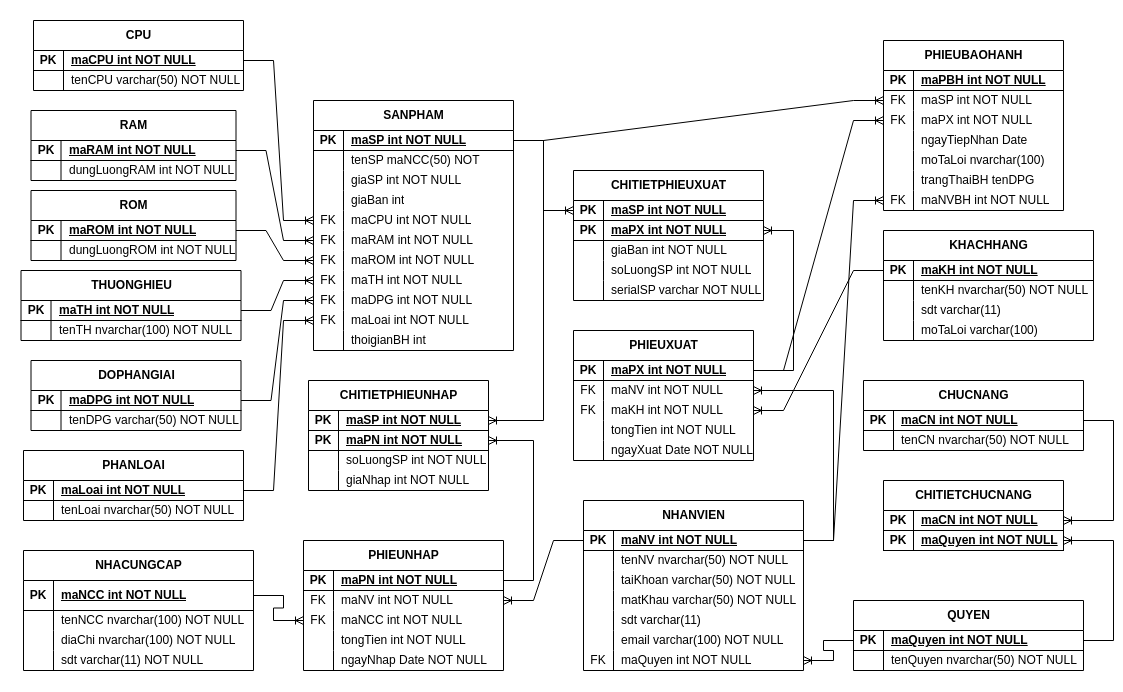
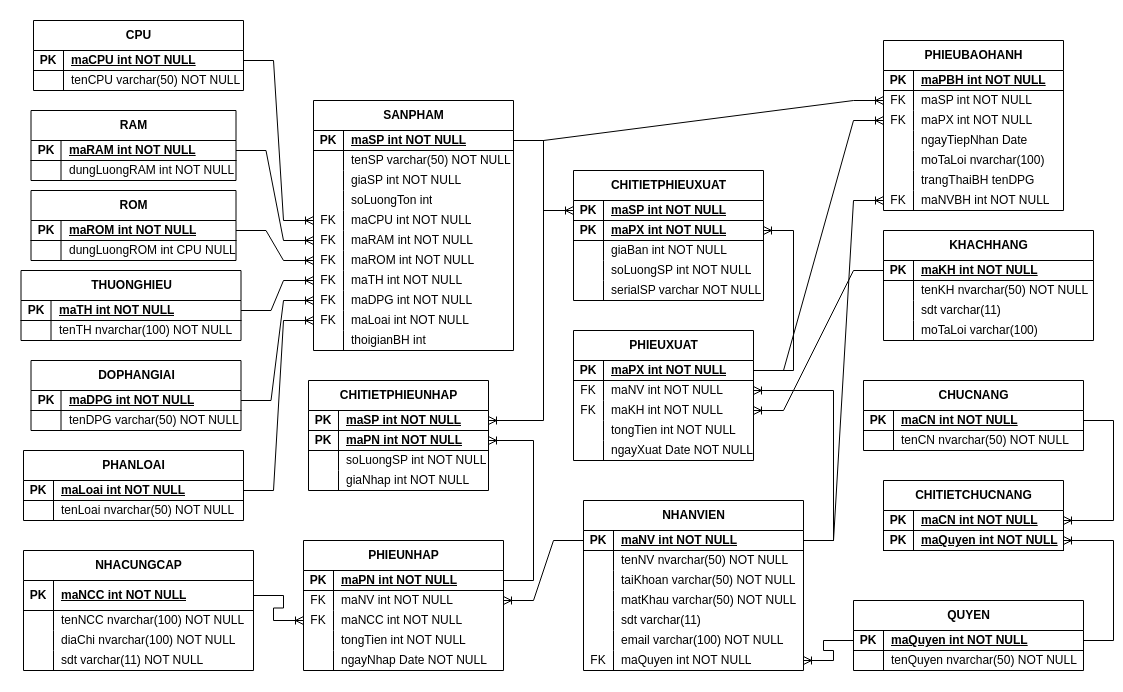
- <mxCell id="131" value="tenSP maNCC(50) NOT NULL" style="shape=partialRectangle;connectable=0;fillColor=none;top=0;left=0;bottom=0;right=0;align=left;spacingLeft=6;overflow=hidden;whiteSpace=wrap;html=1;" parent="129" vertex="1"><mxGeometry x="30" width="170" height="20" as="geometry"><mxRectangle width="170" height="20" as="alternateBounds" /></mxGeometry></mxCell>
+ <mxCell id="131" value="tenSP varchar(50) NOT NULL" style="shape=partialRectangle;connectable=0;fillColor=none;top=0;left=0;bottom=0;right=0;align=left;spacingLeft=6;overflow=hidden;whiteSpace=wrap;html=1;" parent="129" vertex="1"><mxGeometry x="30" width="170" height="20" as="geometry"><mxRectangle width="170" height="20" as="alternateBounds" /></mxGeometry></mxCell>
- <mxCell id="137" value="giaBan int" style="shape=partialRectangle;connectable=0;fillColor=none;top=0;left=0;bottom=0;right=0;align=left;spacingLeft=6;overflow=hidden;whiteSpace=wrap;html=1;" parent="135" vertex="1"><mxGeometry x="30" width="170" height="20" as="geometry"><mxRectangle width="170" height="20" as="alternateBounds" /></mxGeometry></mxCell>
+ <mxCell id="137" value="soLuongTon int" style="shape=partialRectangle;connectable=0;fillColor=none;top=0;left=0;bottom=0;right=0;align=left;spacingLeft=6;overflow=hidden;whiteSpace=wrap;html=1;" parent="135" vertex="1"><mxGeometry x="30" width="170" height="20" as="geometry"><mxRectangle width="170" height="20" as="alternateBounds" /></mxGeometry></mxCell>
- <mxCell id="204" value="dungLuongROM int NOT NULL" style="shape=partialRectangle;connectable=0;fillColor=none;top=0;left=0;bottom=0;right=0;align=left;spacingLeft=6;overflow=hidden;whiteSpace=wrap;html=1;" parent="202" vertex="1"><mxGeometry x="30" width="175" height="20" as="geometry"><mxRectangle width="175" height="20" as="alternateBounds" /></mxGeometry></mxCell>
+ <mxCell id="204" value="dungLuongROM int CPU NULL" style="shape=partialRectangle;connectable=0;fillColor=none;top=0;left=0;bottom=0;right=0;align=left;spacingLeft=6;overflow=hidden;whiteSpace=wrap;html=1;" parent="202" vertex="1"><mxGeometry x="30" width="175" height="20" as="geometry"><mxRectangle width="175" height="20" as="alternateBounds" /></mxGeometry></mxCell>
